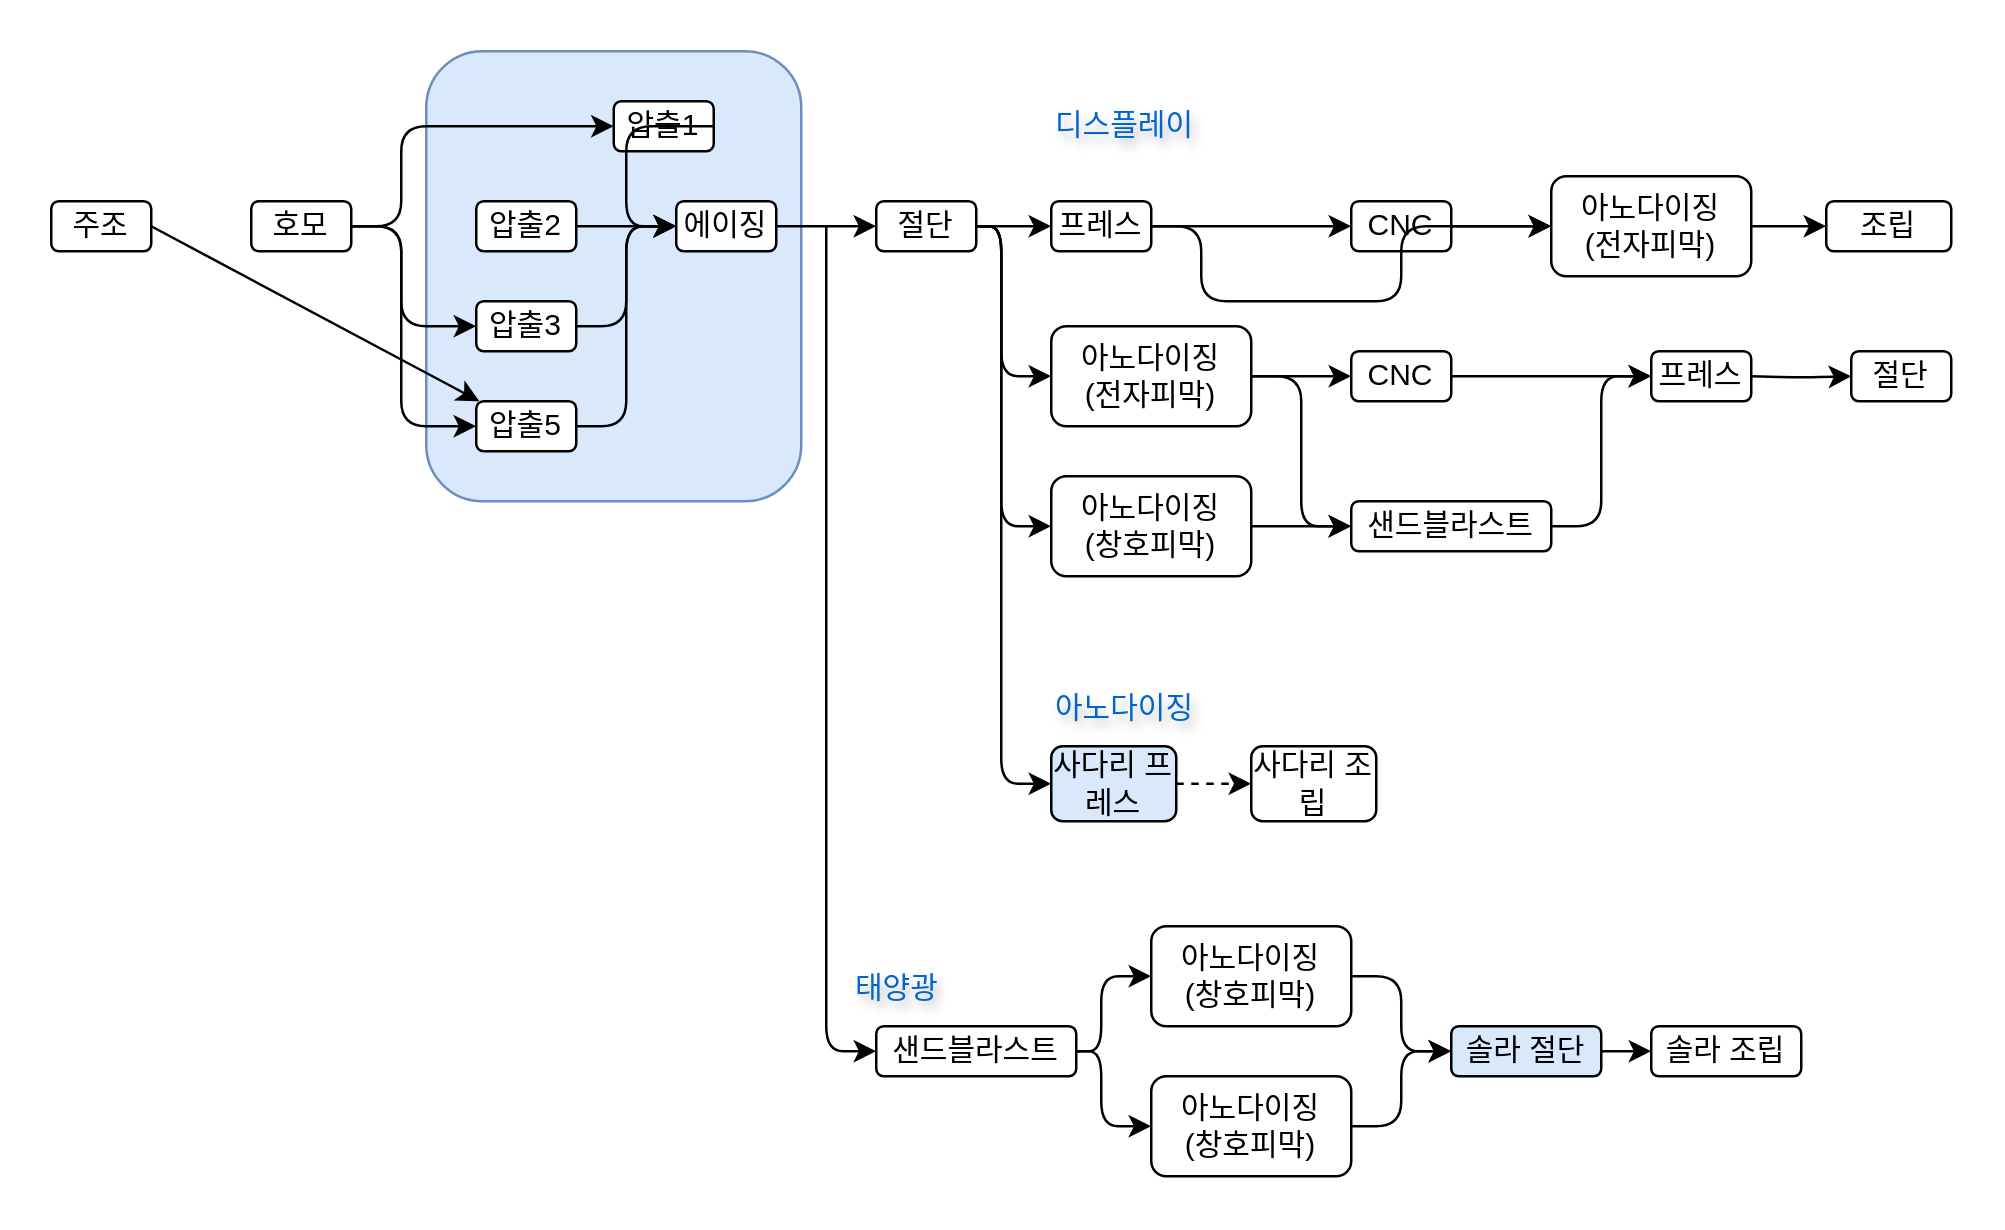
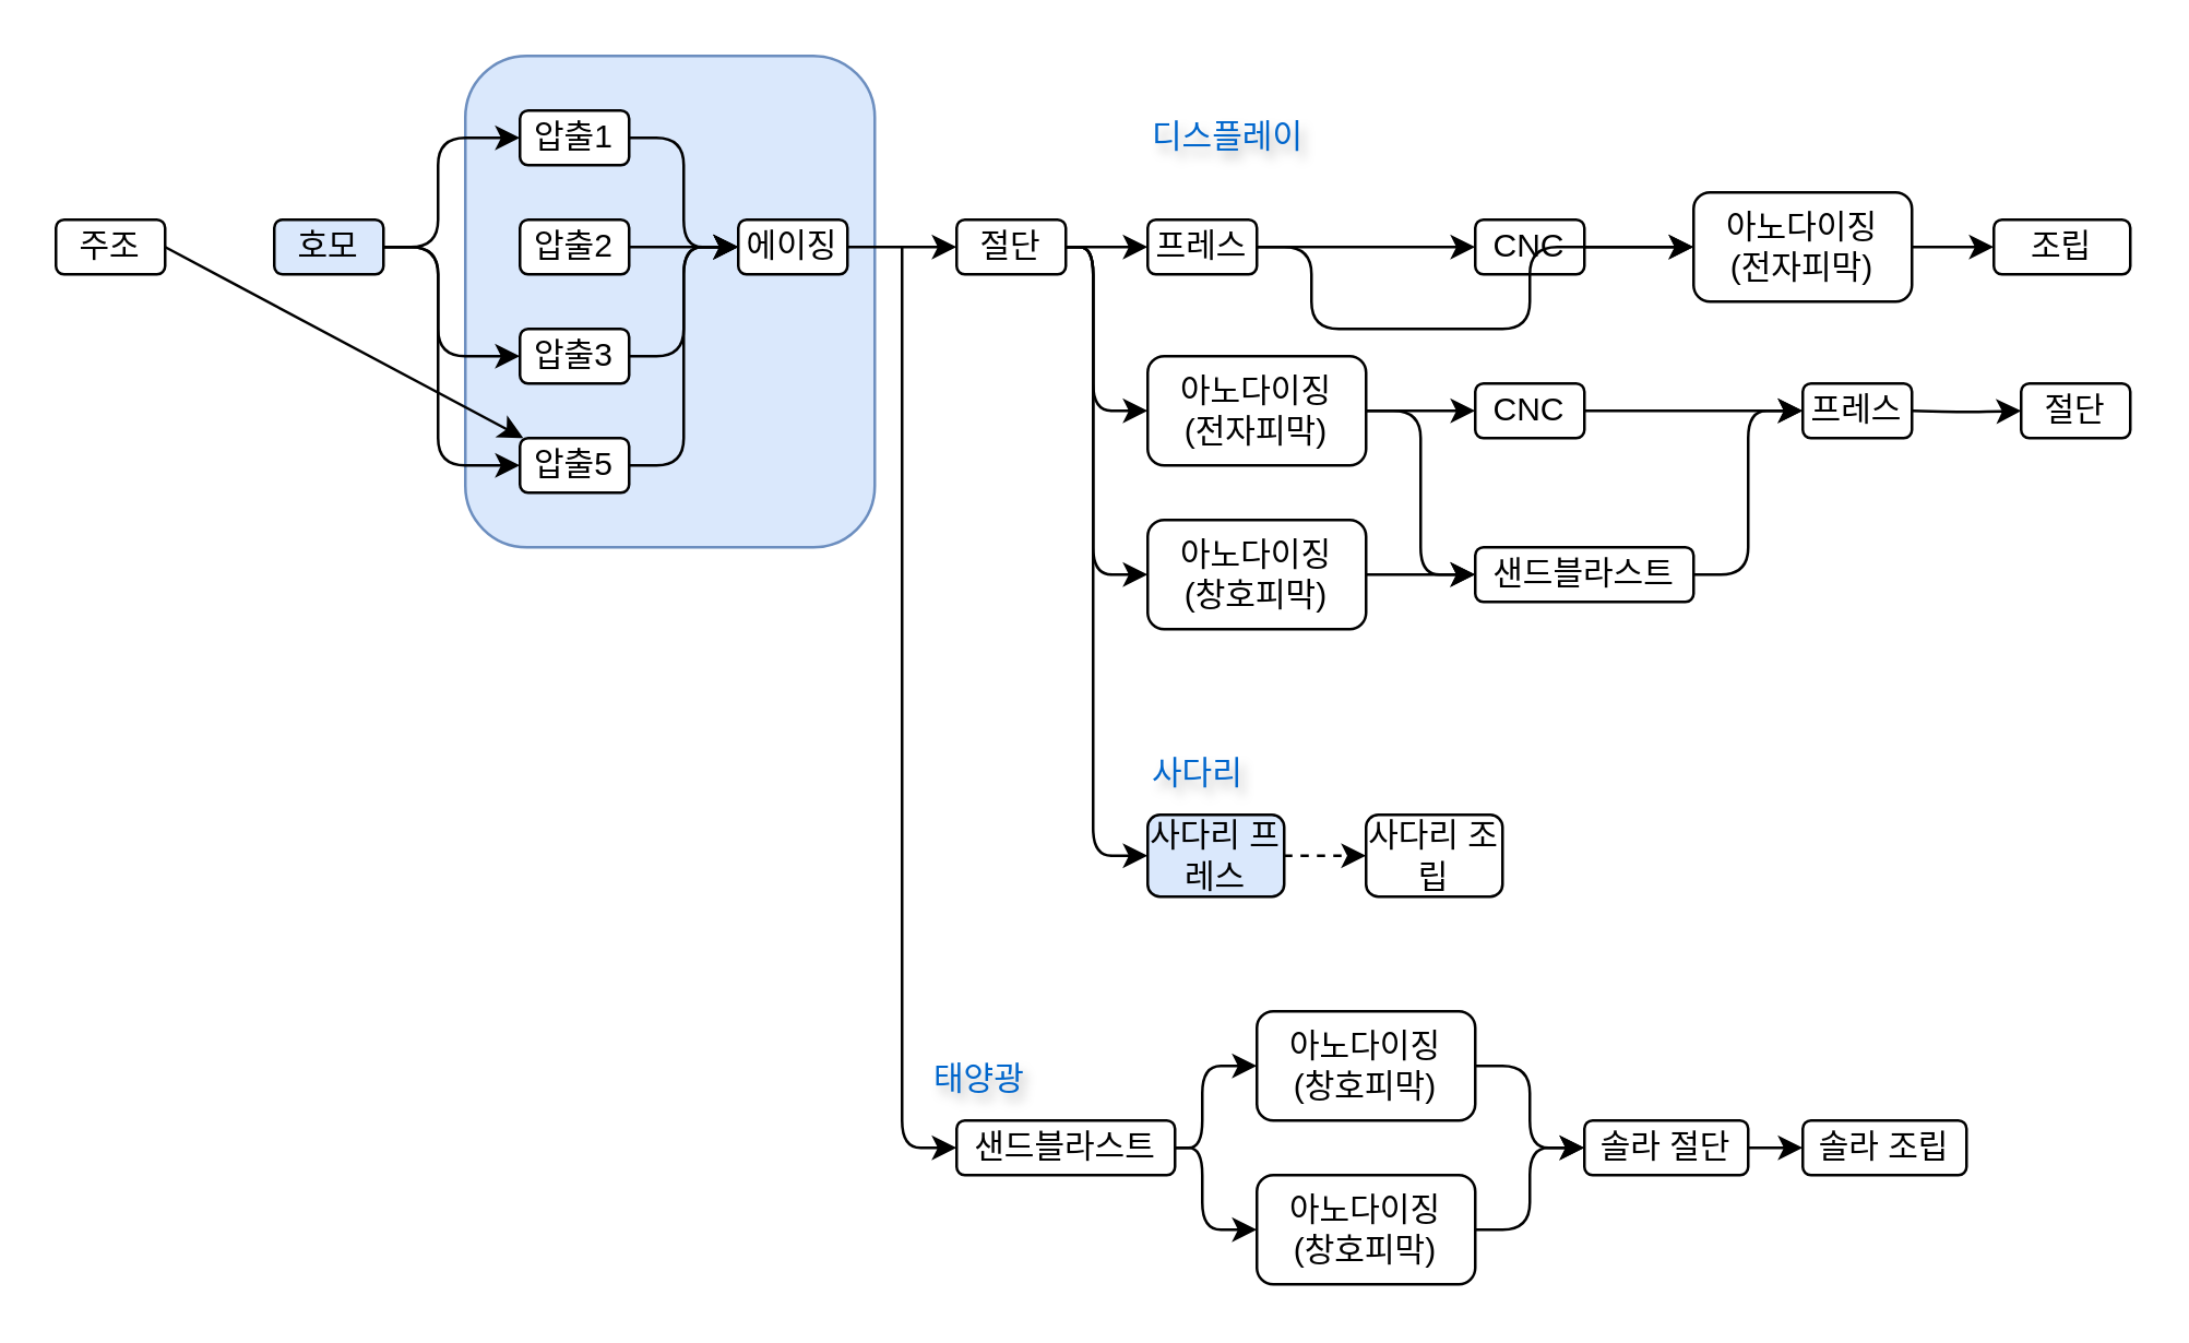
- <mxCell id="6" value="압출1" style="rounded=1;whiteSpace=wrap;html=1;labelBackgroundColor=none;" vertex="1" parent="1"><mxGeometry x="245" y="40" width="40" height="20" as="geometry" /></mxCell>
+ <mxCell id="6" value="압출1" style="rounded=1;whiteSpace=wrap;html=1;labelBackgroundColor=none;" vertex="1" parent="1"><mxGeometry x="190" y="40" width="40" height="20" as="geometry" /></mxCell>
- <mxCell id="4" value="호모" style="rounded=1;whiteSpace=wrap;html=1;labelBackgroundColor=none;" parent="1" vertex="1"><mxGeometry x="100" y="80" width="40" height="20" as="geometry" /></mxCell>
+ <mxCell id="4" value="호모" style="rounded=1;whiteSpace=wrap;html=1;labelBackgroundColor=none;fillColor=#dae8fc;" parent="1" vertex="1"><mxGeometry x="100" y="80" width="40" height="20" as="geometry" /></mxCell>
- <mxCell id="43" value="아노다이징" style="text;html=1;align=left;verticalAlign=middle;whiteSpace=wrap;rounded=0;textShadow=1;fontColor=#0066CC;" vertex="1" parent="1"><mxGeometry x="420" y="268" width="70" height="30" as="geometry" /></mxCell>
+ <mxCell id="43" value="사다리" style="text;html=1;align=left;verticalAlign=middle;whiteSpace=wrap;rounded=0;textShadow=1;fontColor=#0066CC;" vertex="1" parent="1"><mxGeometry x="420" y="268" width="70" height="30" as="geometry" /></mxCell>
- <mxCell id="28" value="솔라 절단" style="rounded=1;whiteSpace=wrap;html=1;labelBackgroundColor=none;fillColor=#dae8fc;" vertex="1" parent="1"><mxGeometry x="580" y="410" width="60" height="20" as="geometry" /></mxCell>
+ <mxCell id="28" value="솔라 절단" style="rounded=1;whiteSpace=wrap;html=1;labelBackgroundColor=none;" vertex="1" parent="1"><mxGeometry x="580" y="410" width="60" height="20" as="geometry" /></mxCell>
